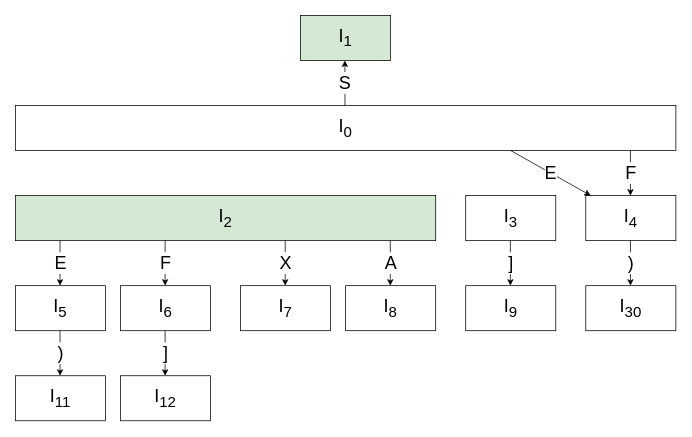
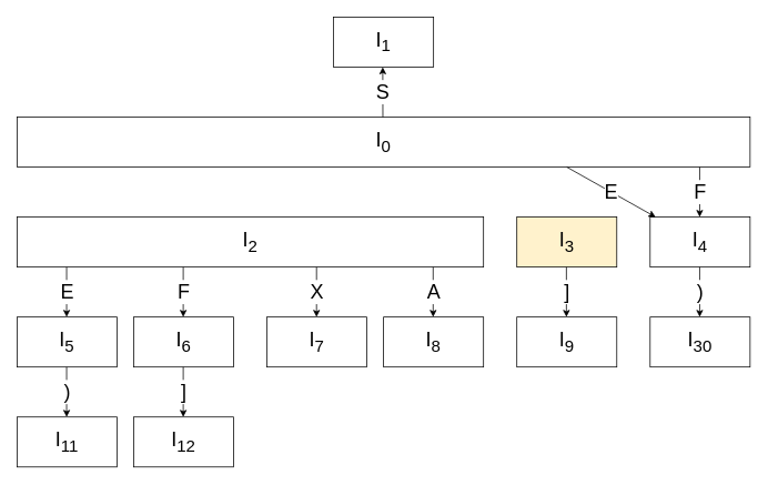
- <mxCell id="2" value="I&lt;sub&gt;1&lt;/sub&gt;" style="rounded=0;whiteSpace=wrap;html=1;fontSize=24;fillColor=#d5e8d4;" vertex="1" parent="1"><mxGeometry x="400" y="20" width="120" height="60" as="geometry" /></mxCell>
+ <mxCell id="2" value="I&lt;sub&gt;1&lt;/sub&gt;" style="rounded=0;whiteSpace=wrap;html=1;fontSize=24;" vertex="1" parent="1"><mxGeometry x="400" y="20" width="120" height="60" as="geometry" /></mxCell>
- <mxCell id="8" value="I&lt;sub&gt;2&lt;/sub&gt;" style="rounded=0;whiteSpace=wrap;html=1;fontSize=24;fillColor=#d5e8d4;" vertex="1" parent="1"><mxGeometry x="20" y="260" width="560" height="60" as="geometry" /></mxCell>
+ <mxCell id="8" value="I&lt;sub&gt;2&lt;/sub&gt;" style="rounded=0;whiteSpace=wrap;html=1;fontSize=24;" vertex="1" parent="1"><mxGeometry x="20" y="260" width="560" height="60" as="geometry" /></mxCell>
- <mxCell id="5" value="I&lt;sub&gt;3&lt;/sub&gt;" style="rounded=0;whiteSpace=wrap;html=1;fontSize=24;" vertex="1" parent="1"><mxGeometry x="620" y="260" width="120" height="60" as="geometry" /></mxCell>
+ <mxCell id="5" value="I&lt;sub&gt;3&lt;/sub&gt;" style="rounded=0;whiteSpace=wrap;html=1;fontSize=24;fillColor=#fff2cc;" vertex="1" parent="1"><mxGeometry x="620" y="260" width="120" height="60" as="geometry" /></mxCell>
